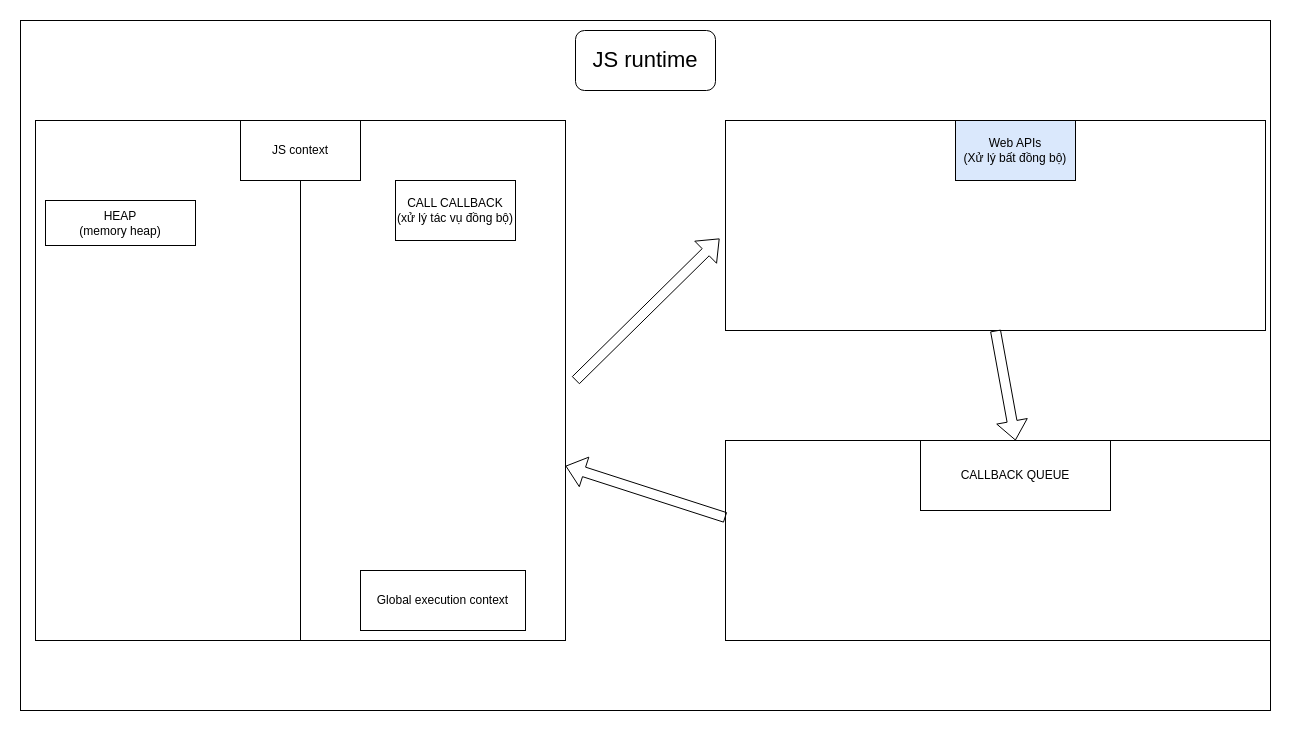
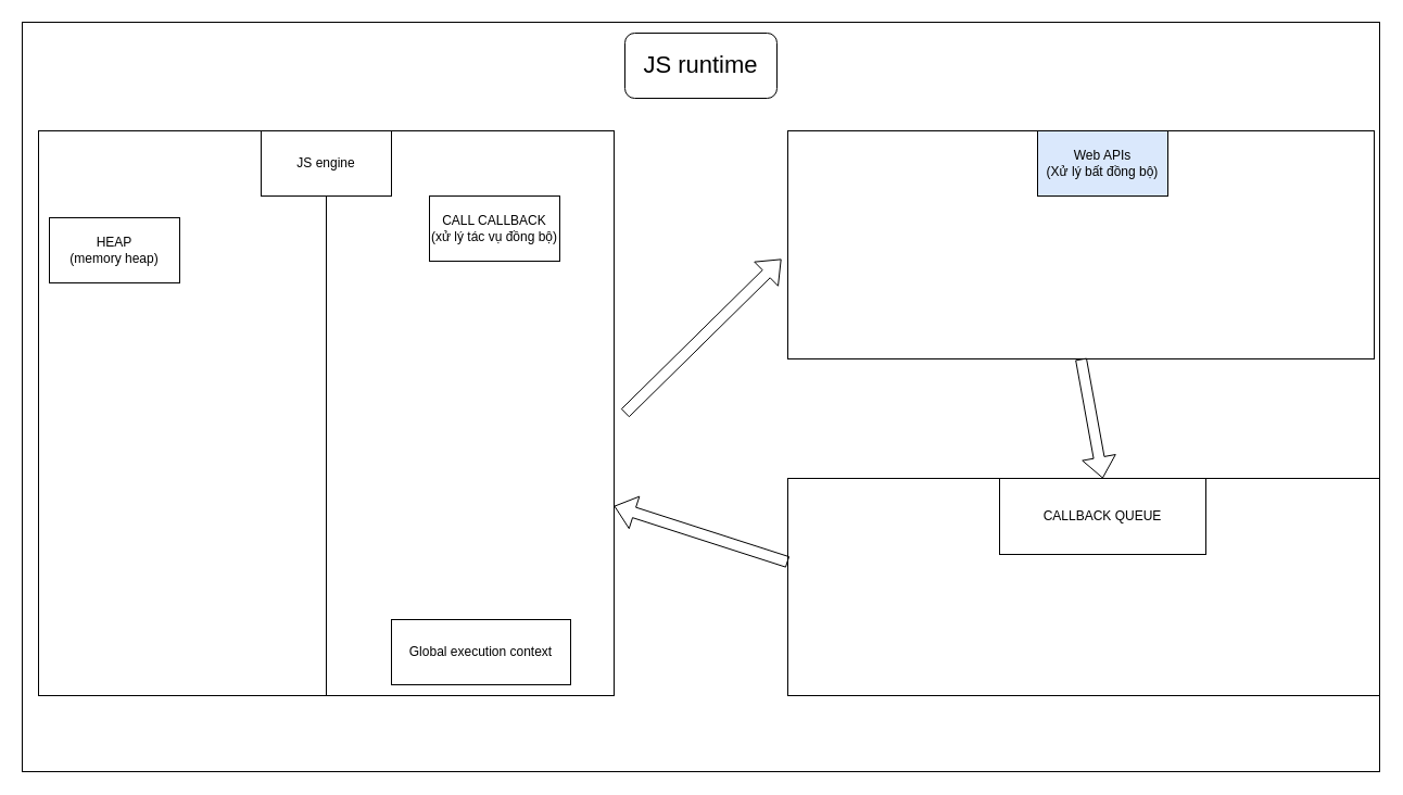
- <mxCell id="5" value="JS context" style="rounded=0;whiteSpace=wrap;html=1;" parent="1" vertex="1"><mxGeometry x="240" y="120" width="120" height="60" as="geometry" /></mxCell>
+ <mxCell id="5" value="JS engine" style="rounded=0;whiteSpace=wrap;html=1;" parent="1" vertex="1"><mxGeometry x="240" y="120" width="120" height="60" as="geometry" /></mxCell>
- <mxCell id="8" value="HEAP&lt;br&gt;(memory heap)" style="rounded=0;whiteSpace=wrap;html=1;" parent="1" vertex="1"><mxGeometry x="45" y="200" width="150" height="45" as="geometry" /></mxCell>
+ <mxCell id="8" value="HEAP&lt;br&gt;(memory heap)" style="rounded=0;whiteSpace=wrap;html=1;" parent="1" vertex="1"><mxGeometry x="45" y="200" width="120" height="60" as="geometry" /></mxCell>
